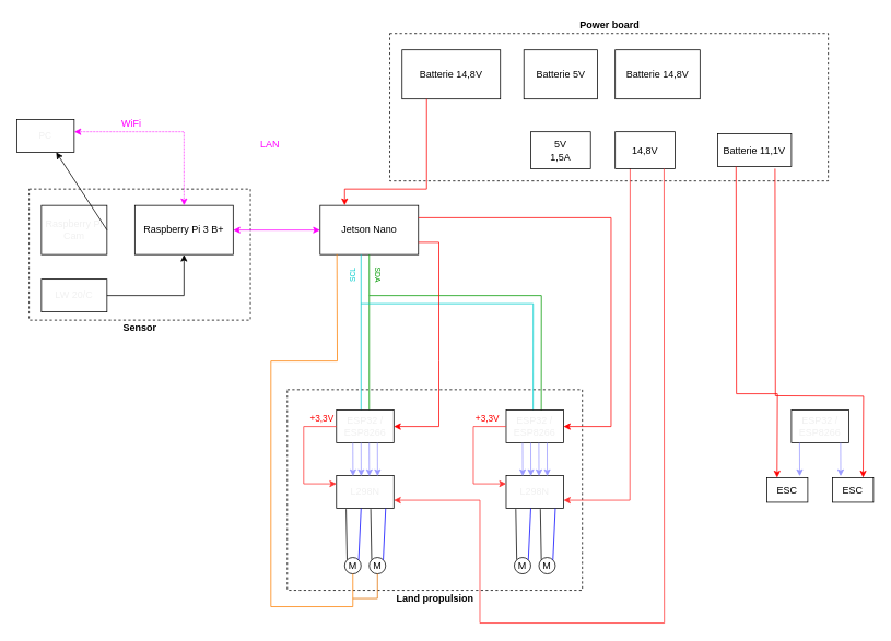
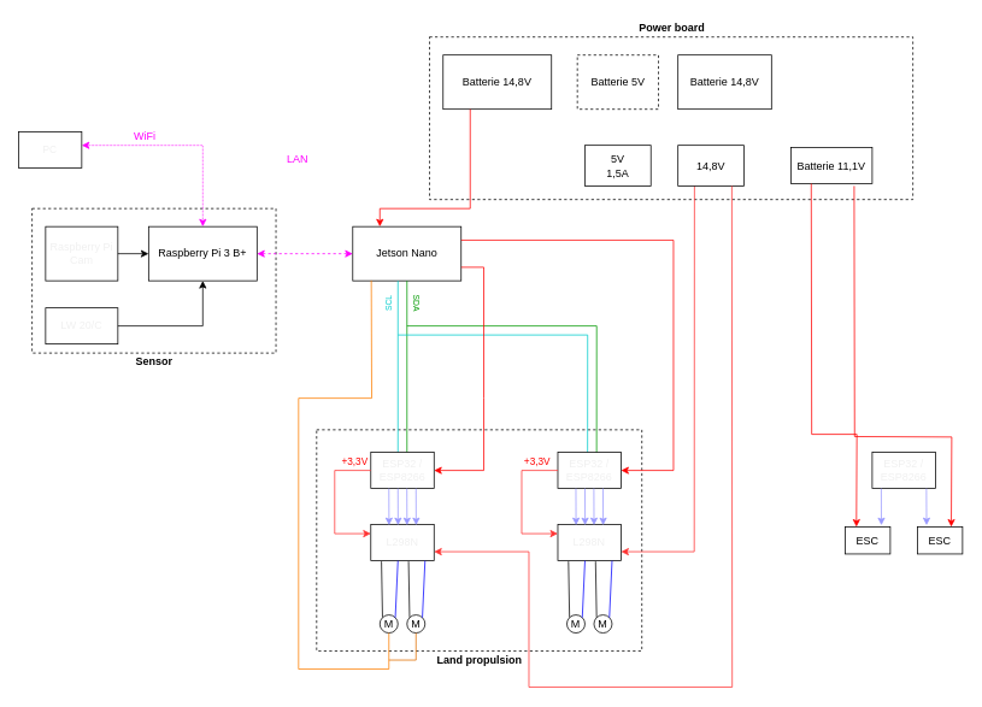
- <mxCell id="59" value="Batterie 5V" style="rounded=0;whiteSpace=wrap;html=1;fillColor=none;" parent="1" vertex="1"><mxGeometry x="638.62" y="60" width="89.75" height="60" as="geometry" /></mxCell>
+ <mxCell id="59" value="Batterie 5V" style="rounded=0;whiteSpace=wrap;html=1;fillColor=none;dashed=1;" parent="1" vertex="1"><mxGeometry x="638.62" y="60" width="89.75" height="60" as="geometry" /></mxCell>
- <mxCell id="10" value="" style="endArrow=classic;html=1;rounded=0;fontColor=#000000;exitX=1;exitY=0.5;exitDx=0;exitDy=0;strokeWidth=1;startArrow=none;startFill=0;endFill=1;" parent="1" source="9" target="49" edge="1"><mxGeometry width="50" height="50" relative="1" as="geometry"><mxPoint x="200" y="390" as="sourcePoint" /><mxPoint x="250" y="340" as="targetPoint" /></mxGeometry></mxCell>
+ <mxCell id="10" value="" style="endArrow=classic;html=1;rounded=0;fontColor=#000000;exitX=1;exitY=0.5;exitDx=0;exitDy=0;entryX=0;entryY=0.5;entryDx=0;entryDy=0;strokeWidth=1;startArrow=none;startFill=0;endFill=1;" parent="1" source="9" target="7" edge="1"><mxGeometry width="50" height="50" relative="1" as="geometry"><mxPoint x="200" y="390" as="sourcePoint" /><mxPoint x="250" y="340" as="targetPoint" /></mxGeometry></mxCell>
- <mxCell id="6" value="" style="endArrow=classic;html=1;rounded=0;entryX=0;entryY=0.5;entryDx=0;entryDy=0;exitX=1;exitY=0.5;exitDx=0;exitDy=0;fillColor=#ffe6cc;strokeColor=#FF00FF;startArrow=classic;startFill=1;endFill=1;" parent="1" source="7" target="5" edge="1"><mxGeometry width="50" height="50" relative="1" as="geometry"><mxPoint x="284" y="280" as="sourcePoint" /><mxPoint x="334" y="245" as="targetPoint" /></mxGeometry></mxCell>
+ <mxCell id="6" value="" style="endArrow=classic;html=1;rounded=0;entryX=0;entryY=0.5;entryDx=0;entryDy=0;exitX=1;exitY=0.5;exitDx=0;exitDy=0;fillColor=#ffe6cc;strokeColor=#FF00FF;startArrow=classic;startFill=1;endFill=1;dashed=1;" parent="1" source="7" target="5" edge="1"><mxGeometry width="50" height="50" relative="1" as="geometry"><mxPoint x="284" y="280" as="sourcePoint" /><mxPoint x="334" y="245" as="targetPoint" /></mxGeometry></mxCell>
